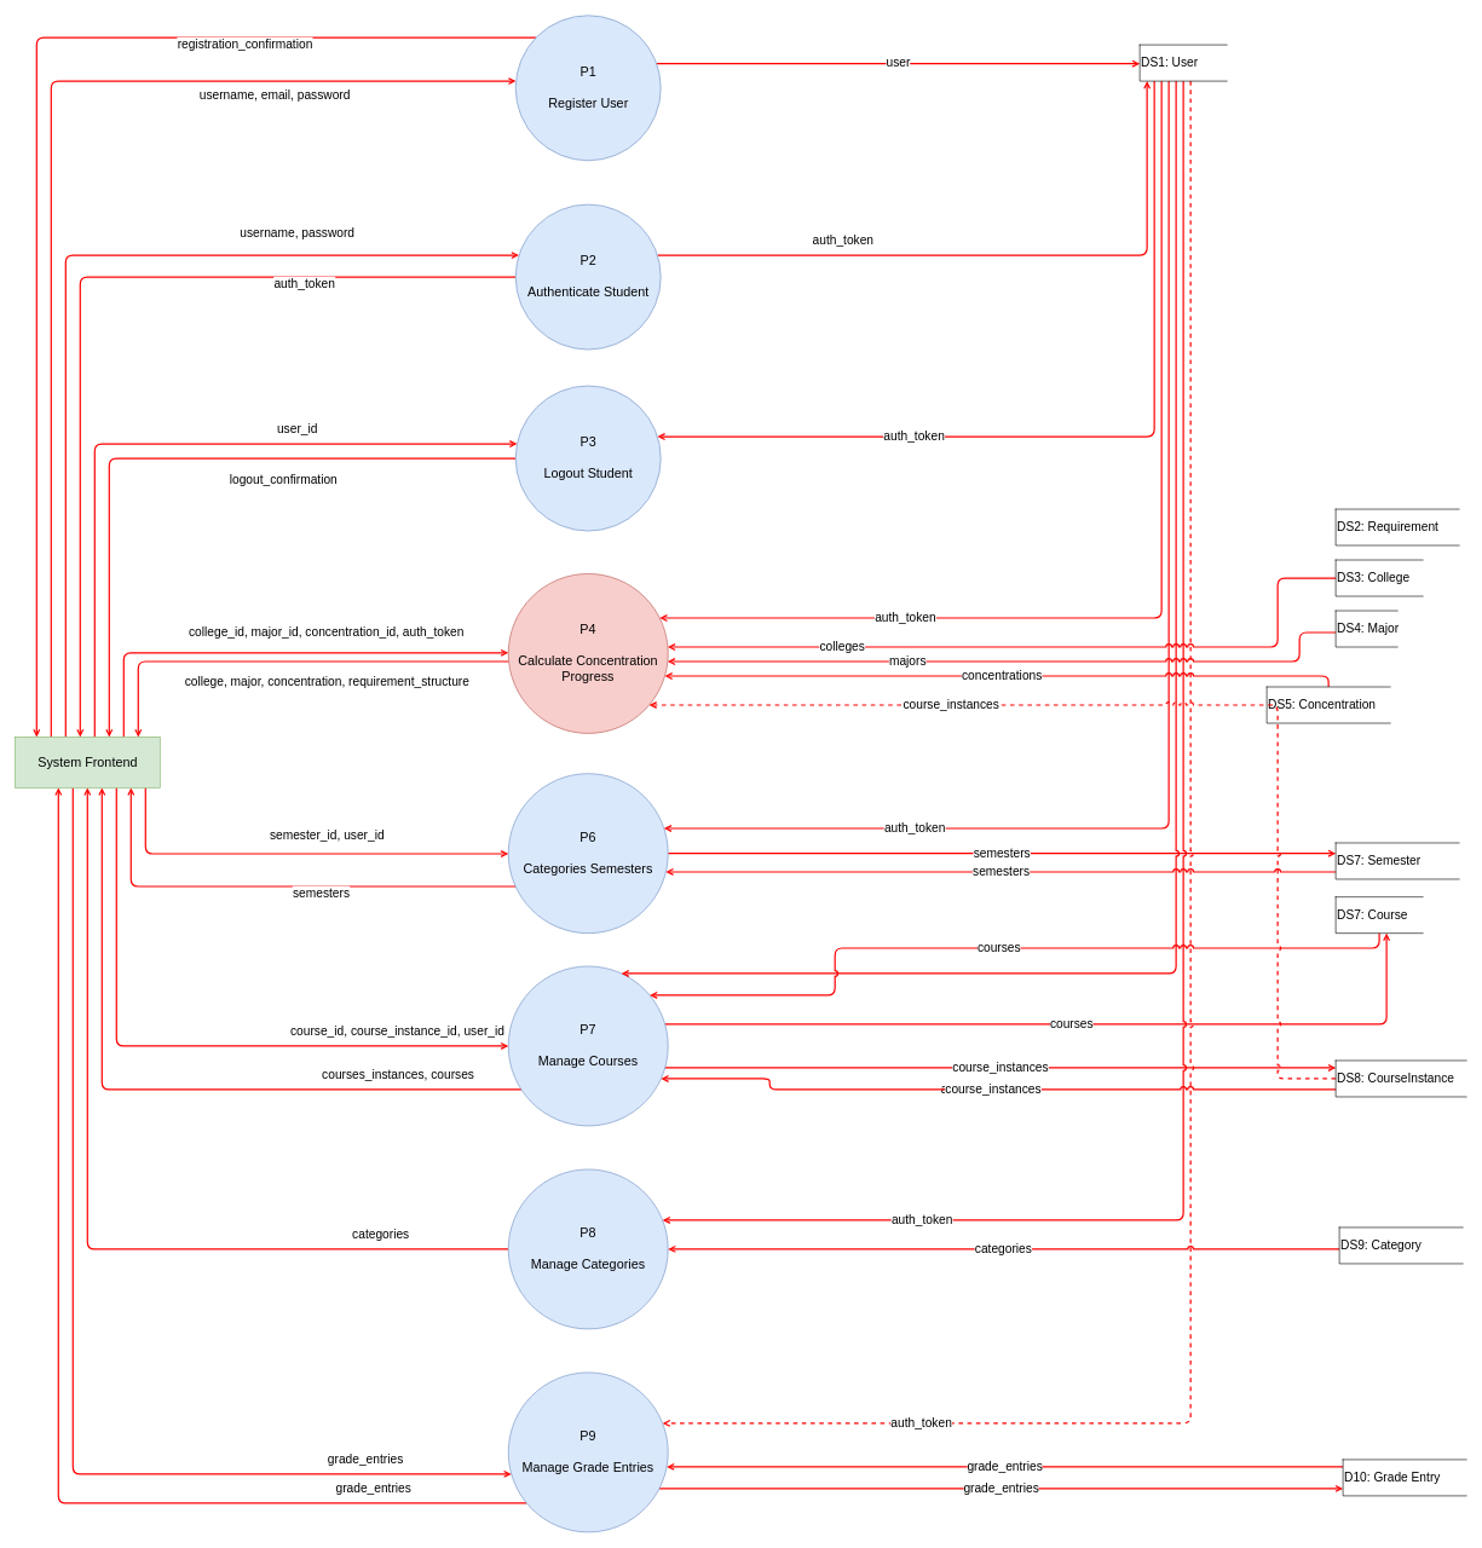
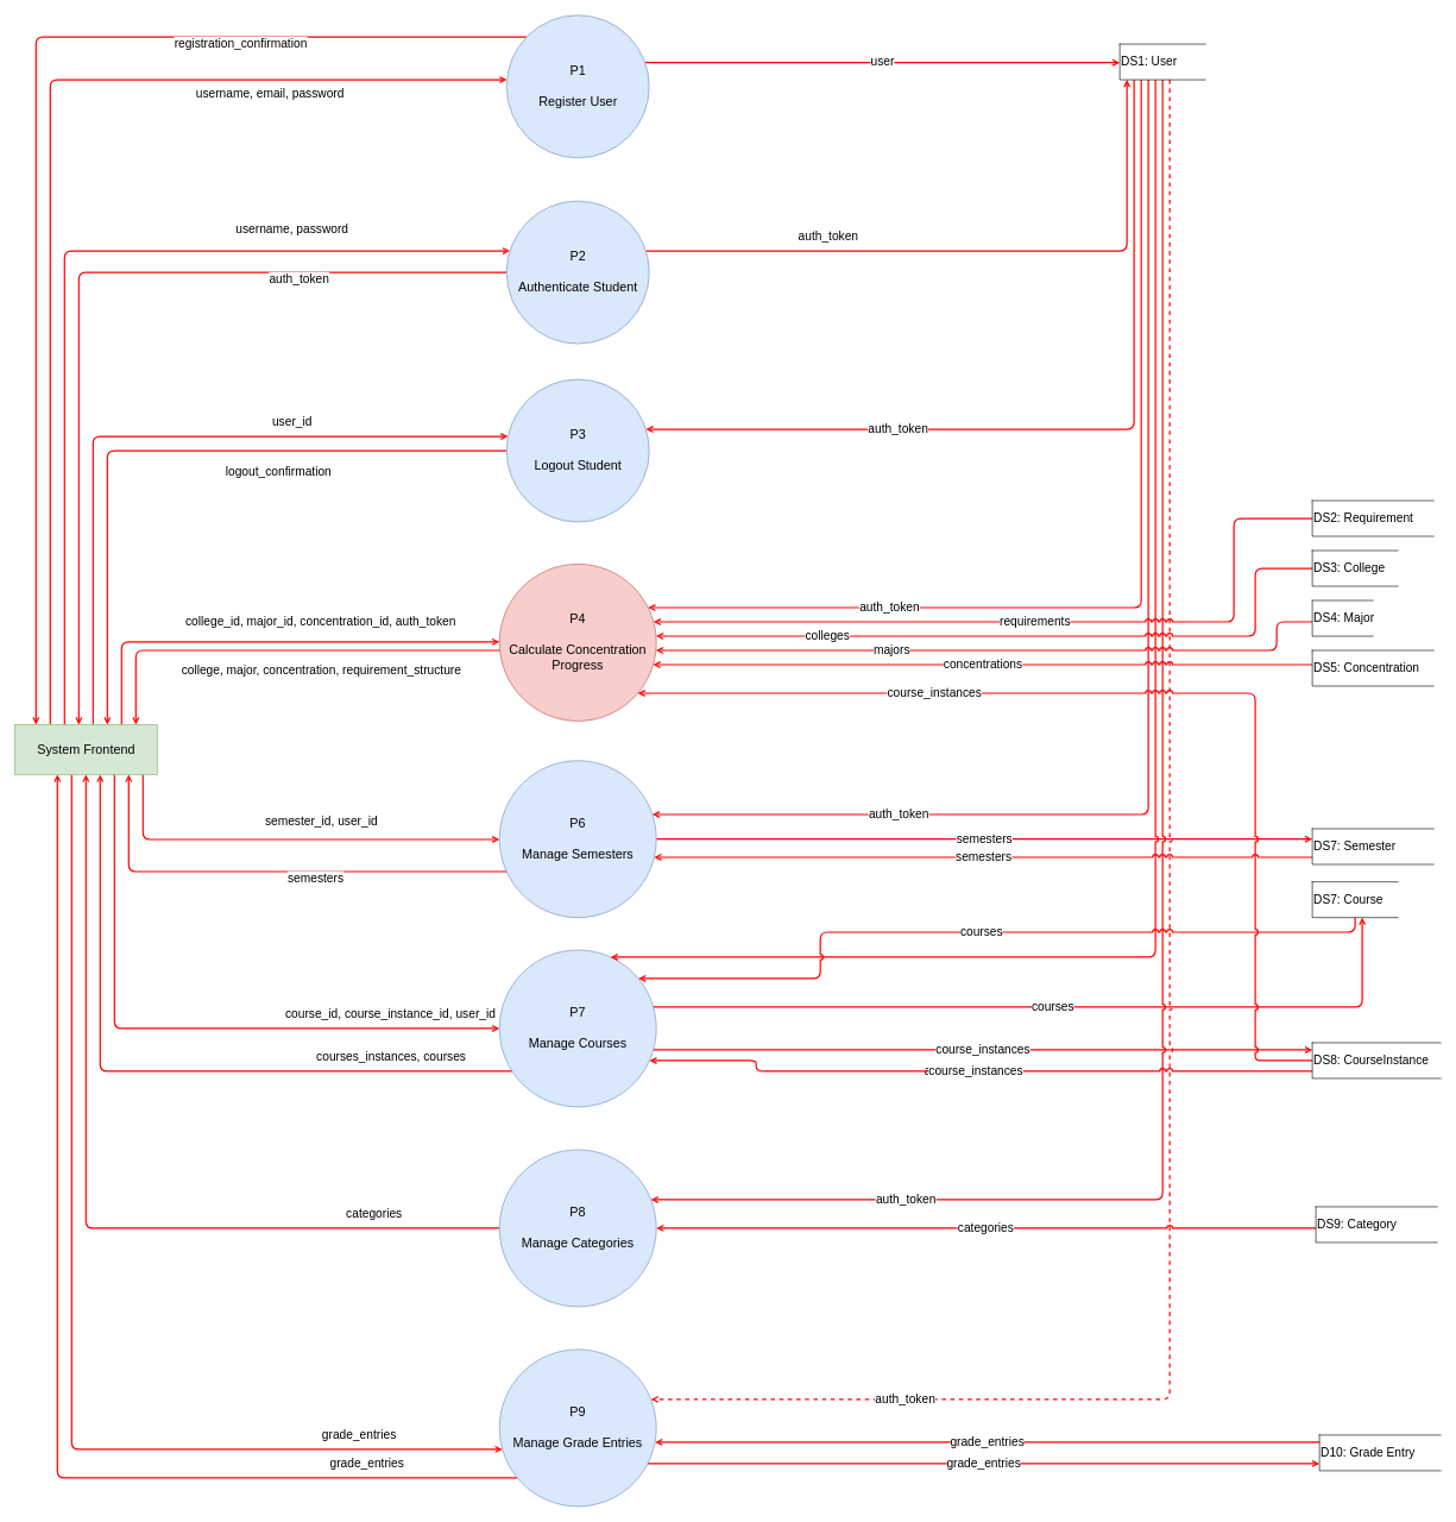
+ <mxCell id="44" value="requirements" style="edgeStyle=orthogonalEdgeStyle;orthogonalLoop=1;jettySize=auto;html=1;endArrow=open;endFill=0;strokeColor=#FF0000;strokeWidth=2;fontSize=17;fontColor=#000000;rounded=1;jumpStyle=arc;" parent="1" source="45" target="10" edge="1"><mxGeometry relative="1" as="geometry"><Array as="points"><mxPoint x="1730" y="726" /><mxPoint x="1730" y="871" /></Array></mxGeometry></mxCell>
- <mxCell id="48" value="course_instances" style="edgeStyle=orthogonalEdgeStyle;orthogonalLoop=1;jettySize=auto;html=1;endArrow=open;endFill=0;strokeColor=#FF0000;strokeWidth=2;fontSize=17;fontColor=#000000;rounded=1;jumpStyle=arc;dashed=1;" parent="1" source="50" target="10" edge="1"><mxGeometry x="0.43" relative="1" as="geometry"><Array as="points"><mxPoint x="1760" y="1486" /><mxPoint x="1760" y="971" /></Array><mxPoint as="offset" /></mxGeometry></mxCell>
+ <mxCell id="48" value="course_instances" style="edgeStyle=orthogonalEdgeStyle;orthogonalLoop=1;jettySize=auto;html=1;endArrow=open;endFill=0;strokeColor=#FF0000;strokeWidth=2;fontSize=17;fontColor=#000000;rounded=1;jumpStyle=arc;" parent="1" source="50" target="10" edge="1"><mxGeometry x="0.43" relative="1" as="geometry"><Array as="points"><mxPoint x="1760" y="1486" /><mxPoint x="1760" y="971" /></Array><mxPoint as="offset" /></mxGeometry></mxCell>
- <mxCell id="43" value="&lt;font color=&quot;#000000&quot; style=&quot;font-size: 17px&quot;&gt;DS5: Concentration&lt;/font&gt;" style="html=1;dashed=0;whitespace=wrap;shape=partialRectangle;right=0;fillColor=none;fontColor=#FF0000;align=left;fontSize=17;" parent="1" vertex="1"><mxGeometry x="1745" y="946" width="170" height="50" as="geometry" /></mxCell>
+ <mxCell id="43" value="&lt;font color=&quot;#000000&quot; style=&quot;font-size: 17px&quot;&gt;DS5: Concentration&lt;/font&gt;" style="html=1;dashed=0;whitespace=wrap;shape=partialRectangle;right=0;fillColor=none;fontColor=#FF0000;align=left;fontSize=17;" parent="1" vertex="1"><mxGeometry x="1840" y="911" width="170" height="50" as="geometry" /></mxCell>
- <mxCell id="13" value="P6&lt;br&gt;&lt;br&gt;Categories Semesters" style="shape=ellipse;html=1;dashed=0;whitespace=wrap;aspect=fixed;perimeter=ellipsePerimeter;fillColor=#dae8fc;strokeColor=#6c8ebf;fontSize=18;whiteSpace=wrap;" parent="1" vertex="1"><mxGeometry x="700" y="1065.5" width="220" height="220" as="geometry" /></mxCell>
+ <mxCell id="13" value="P6&lt;br&gt;&lt;br&gt;Manage Semesters" style="shape=ellipse;html=1;dashed=0;whitespace=wrap;aspect=fixed;perimeter=ellipsePerimeter;fillColor=#dae8fc;strokeColor=#6c8ebf;fontSize=18;whiteSpace=wrap;" parent="1" vertex="1"><mxGeometry x="700" y="1065.5" width="220" height="220" as="geometry" /></mxCell>
